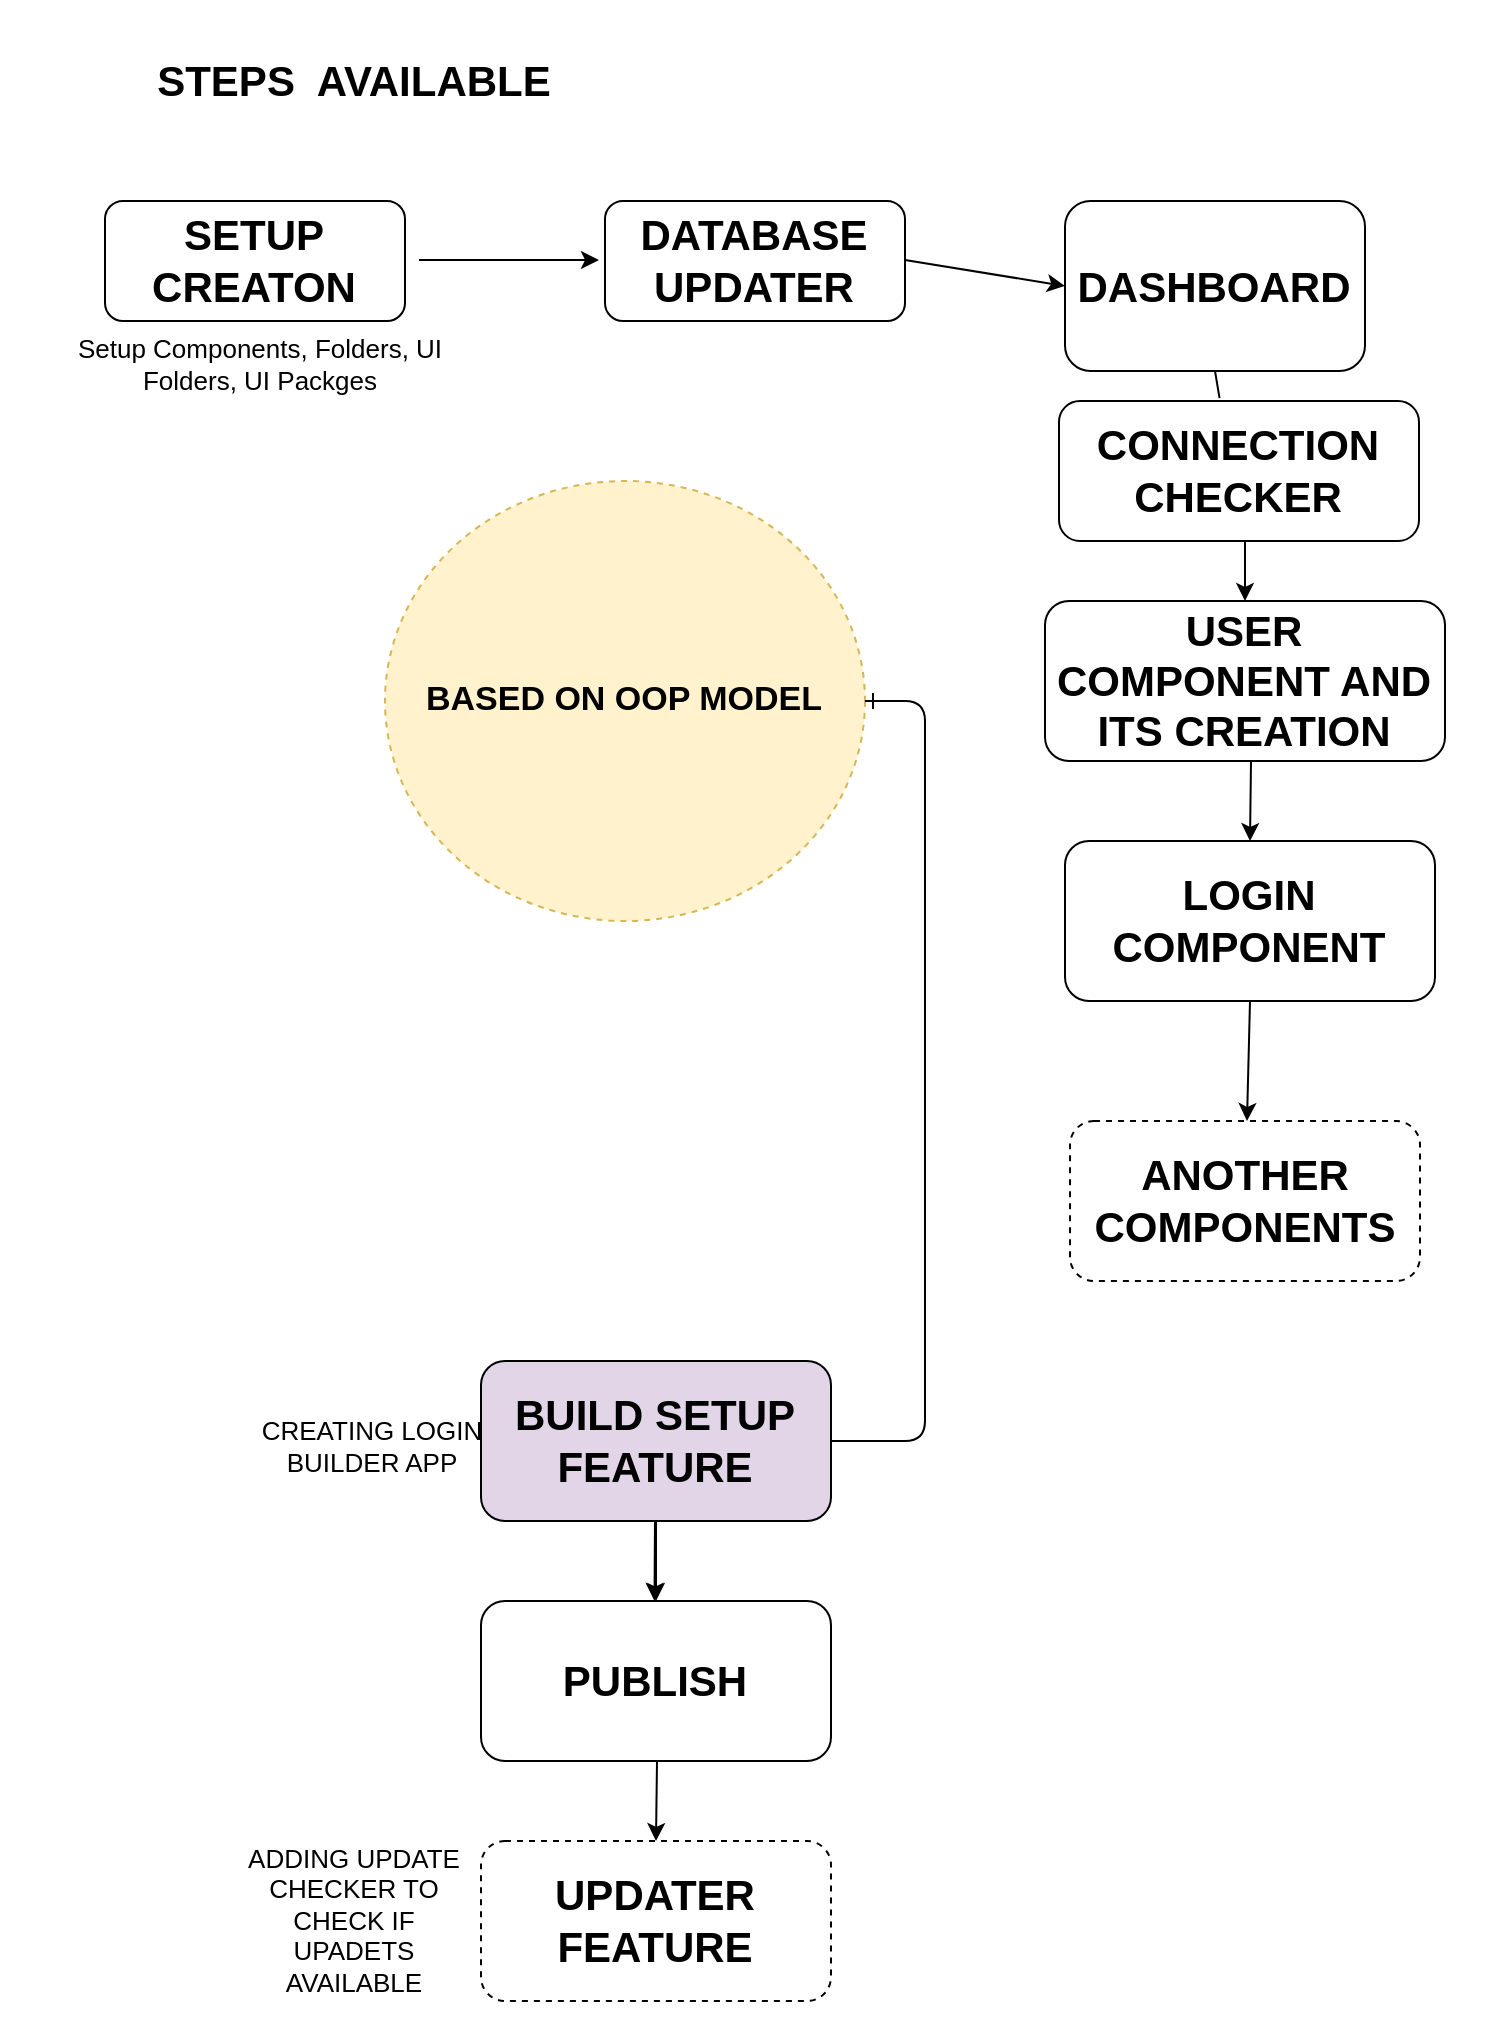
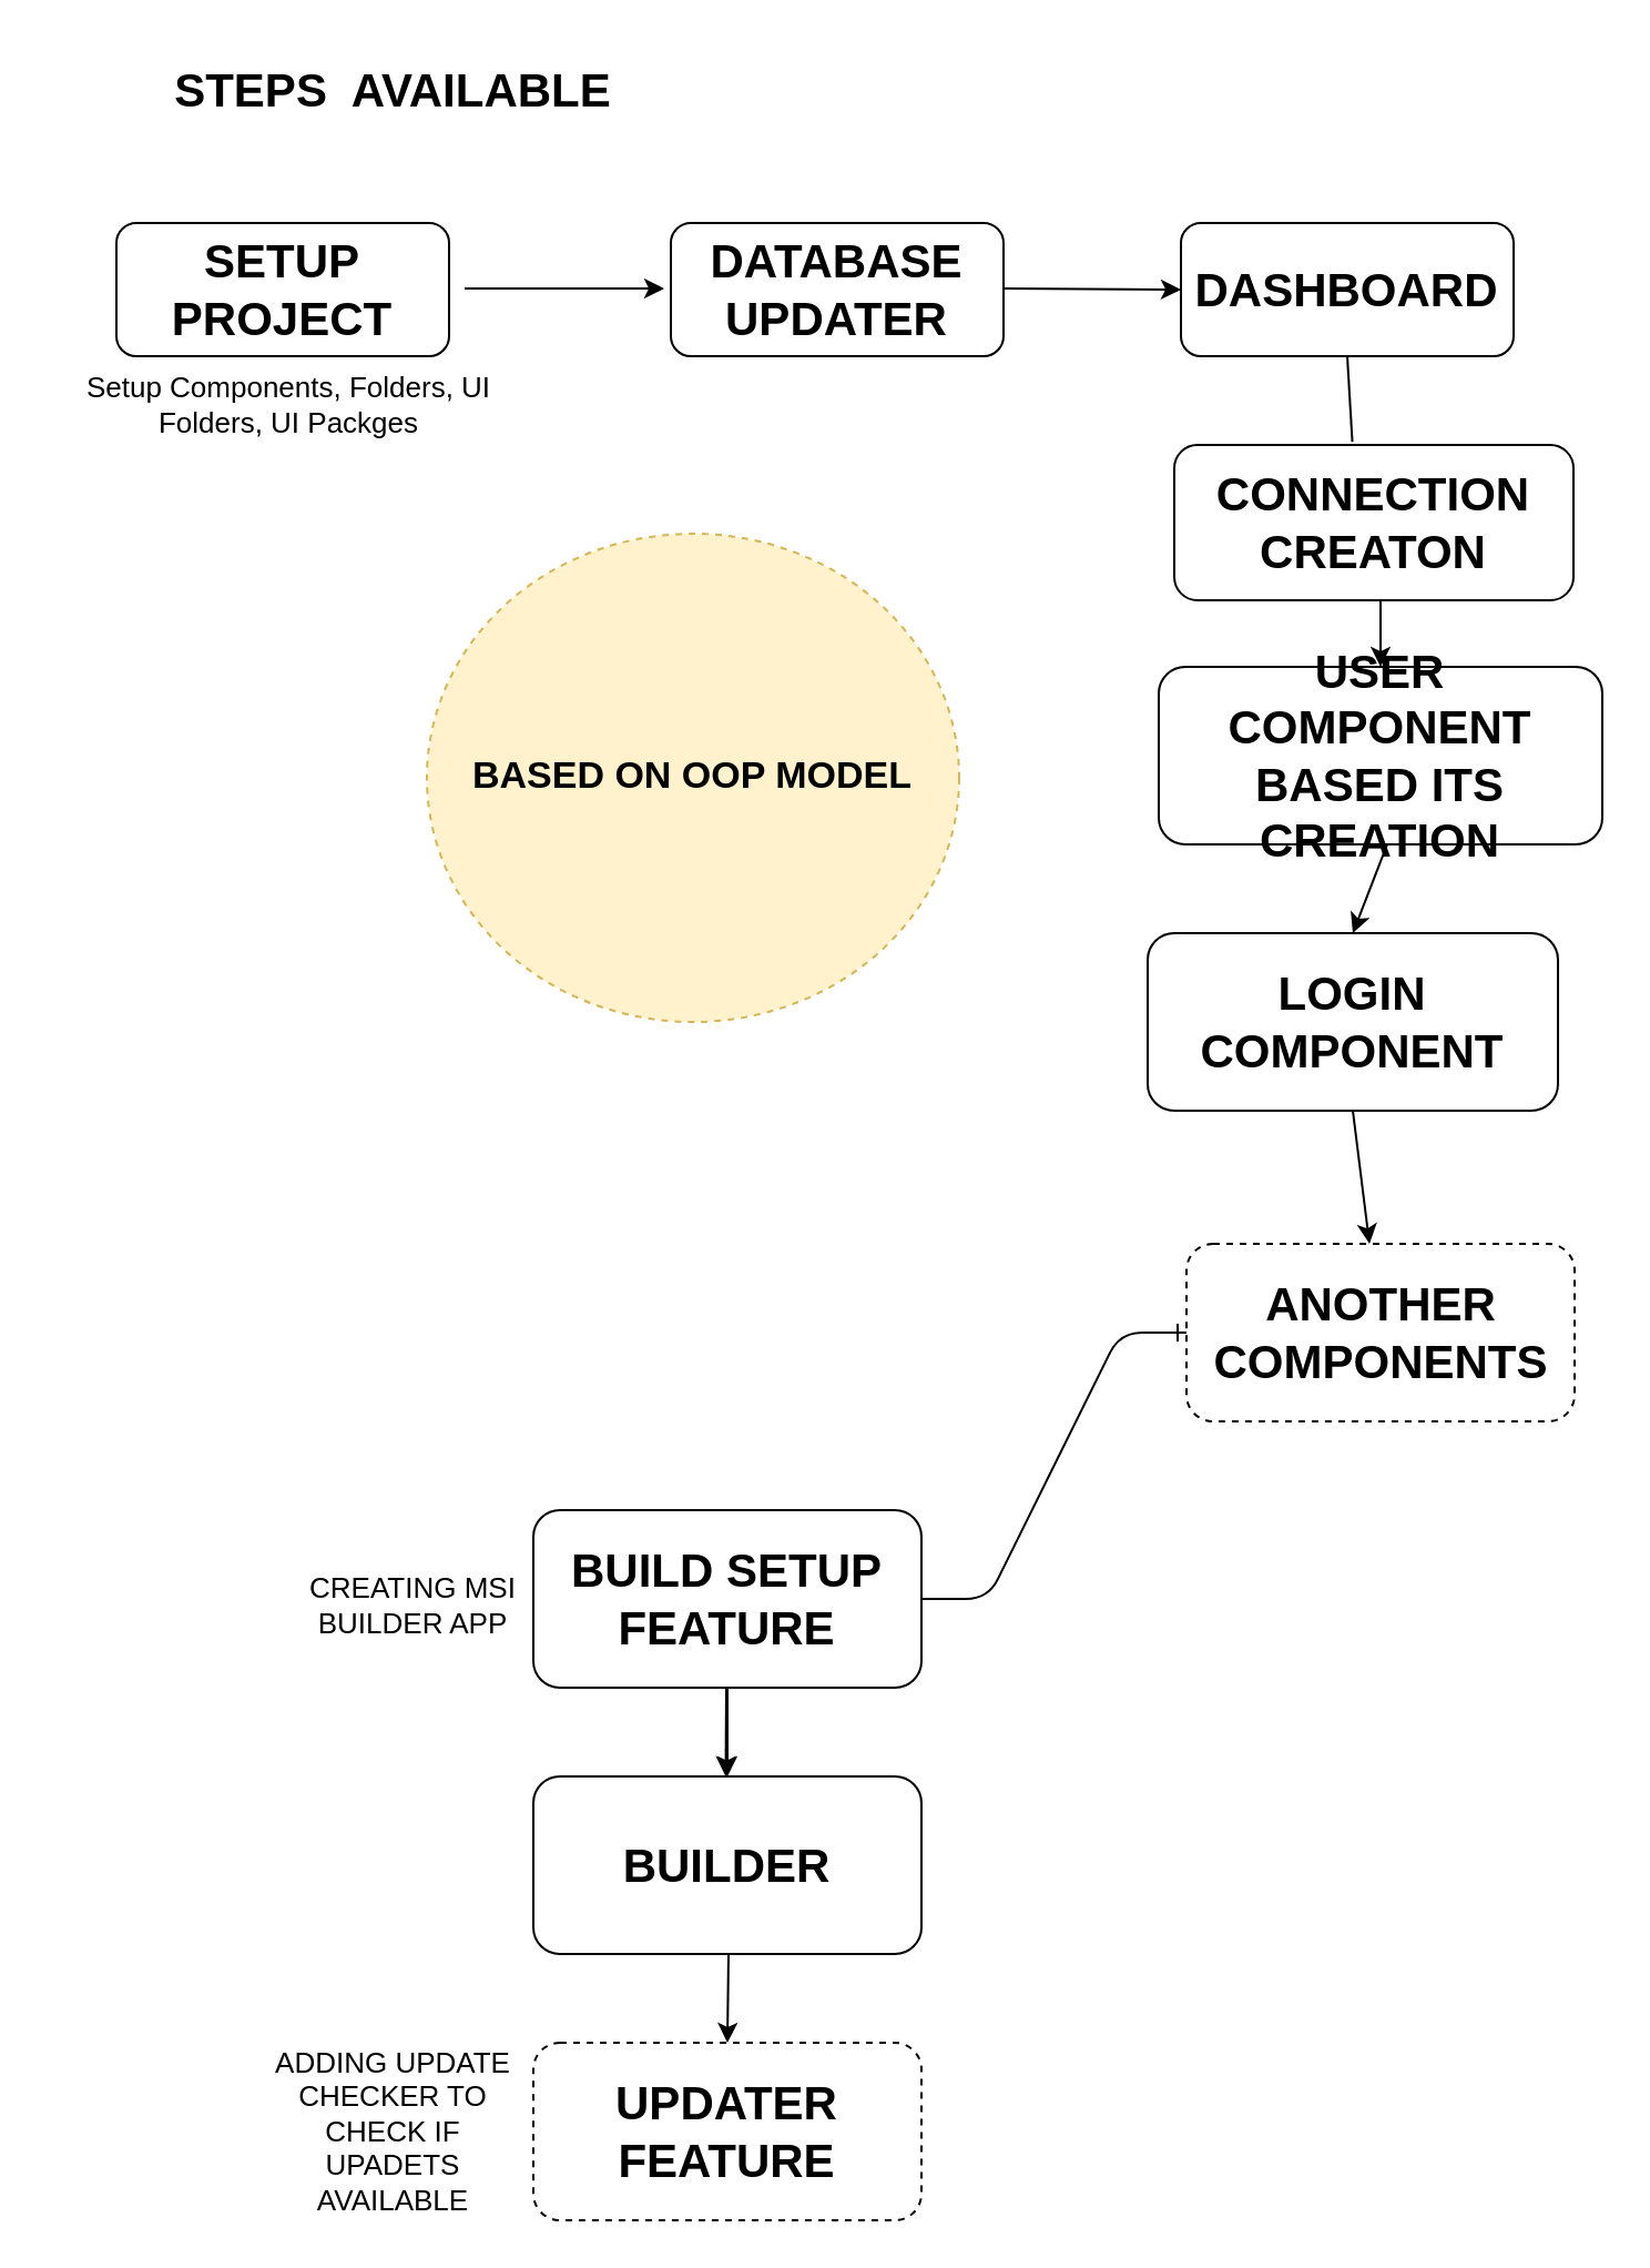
- <mxCell id="3" value="SETUP CREATON" style="rounded=1;whiteSpace=wrap;html=1;fontSize=21;fontStyle=1" vertex="1" parent="1"><mxGeometry x="52" y="100" width="150" height="60" as="geometry" /></mxCell>
+ <mxCell id="3" value="SETUP PROJECT" style="rounded=1;whiteSpace=wrap;html=1;fontSize=21;fontStyle=1" vertex="1" parent="1"><mxGeometry x="52" y="100" width="150" height="60" as="geometry" /></mxCell>
- <mxCell id="5" value="DASHBOARD" style="rounded=1;whiteSpace=wrap;html=1;fontSize=21;fontStyle=1" vertex="1" parent="1"><mxGeometry x="532" y="100" width="150" height="85" as="geometry" /></mxCell>
+ <mxCell id="5" value="DASHBOARD" style="rounded=1;whiteSpace=wrap;html=1;fontSize=21;fontStyle=1" vertex="1" parent="1"><mxGeometry x="532" y="100" width="150" height="60" as="geometry" /></mxCell>
- <mxCell id="7" value="CONNECTION CHECKER" style="rounded=1;whiteSpace=wrap;html=1;fontSize=21;fontStyle=1" vertex="1" parent="1"><mxGeometry x="529" y="200" width="180" height="70" as="geometry" /></mxCell>
+ <mxCell id="7" value="CONNECTION CREATON" style="rounded=1;whiteSpace=wrap;html=1;fontSize=21;fontStyle=1" vertex="1" parent="1"><mxGeometry x="529" y="200" width="180" height="70" as="geometry" /></mxCell>
- <mxCell id="8" value="USER COMPONENT AND ITS CREATION" style="rounded=1;whiteSpace=wrap;html=1;fontSize=21;fontStyle=1" vertex="1" parent="1"><mxGeometry x="522" y="300" width="200" height="80" as="geometry" /></mxCell>
+ <mxCell id="8" value="USER COMPONENT BASED ITS CREATION" style="rounded=1;whiteSpace=wrap;html=1;fontSize=21;fontStyle=1" vertex="1" parent="1"><mxGeometry x="522" y="300" width="200" height="80" as="geometry" /></mxCell>
- <mxCell id="9" value="LOGIN COMPONENT" style="rounded=1;whiteSpace=wrap;html=1;fontSize=21;fontStyle=1" vertex="1" parent="1"><mxGeometry x="532" y="420" width="185" height="80" as="geometry" /></mxCell>
+ <mxCell id="9" value="LOGIN COMPONENT" style="rounded=1;whiteSpace=wrap;html=1;fontSize=21;fontStyle=1" vertex="1" parent="1"><mxGeometry x="517" y="420" width="185" height="80" as="geometry" /></mxCell>
- <mxCell id="24" value="" style="edgeStyle=entityRelationEdgeStyle;fontSize=12;html=1;endArrow=ERone;endFill=1;" edge="1" parent="1" source="13" target="11"><mxGeometry width="100" height="100" relative="1" as="geometry"><mxPoint x="372" y="650" as="sourcePoint" /><mxPoint x="472" y="550" as="targetPoint" /></mxGeometry></mxCell>
+ <mxCell id="24" value="" style="edgeStyle=entityRelationEdgeStyle;fontSize=12;html=1;endArrow=ERone;endFill=1;entryX=0;entryY=0.5;entryDx=0;entryDy=0;" edge="1" parent="1" source="13" target="10"><mxGeometry width="100" height="100" relative="1" as="geometry"><mxPoint x="372" y="650" as="sourcePoint" /><mxPoint x="472" y="550" as="targetPoint" /></mxGeometry></mxCell>
- <mxCell id="13" value="BUILD SETUP FEATURE" style="rounded=1;whiteSpace=wrap;html=1;fontSize=21;fontStyle=1;fillColor=#e1d5e7;" vertex="1" parent="1"><mxGeometry x="240" y="680" width="175" height="80" as="geometry" /></mxCell>
+ <mxCell id="13" value="BUILD SETUP FEATURE" style="rounded=1;whiteSpace=wrap;html=1;fontSize=21;fontStyle=1" vertex="1" parent="1"><mxGeometry x="240" y="680" width="175" height="80" as="geometry" /></mxCell>
- <mxCell id="16" value="CREATING LOGIN BUILDER APP" style="text;html=1;strokeColor=none;fillColor=none;align=center;verticalAlign=middle;whiteSpace=wrap;rounded=0;fontSize=13;" vertex="1" parent="1"><mxGeometry x="126" y="688" width="120" height="70" as="geometry" /></mxCell>
+ <mxCell id="16" value="CREATING MSI BUILDER APP" style="text;html=1;strokeColor=none;fillColor=none;align=center;verticalAlign=middle;whiteSpace=wrap;rounded=0;fontSize=13;" vertex="1" parent="1"><mxGeometry x="126" y="688" width="120" height="70" as="geometry" /></mxCell>
- <mxCell id="14" value="PUBLISH" style="rounded=1;whiteSpace=wrap;html=1;fontSize=21;fontStyle=1" vertex="1" parent="1"><mxGeometry x="240" y="800" width="175" height="80" as="geometry" /></mxCell>
+ <mxCell id="14" value="BUILDER" style="rounded=1;whiteSpace=wrap;html=1;fontSize=21;fontStyle=1" vertex="1" parent="1"><mxGeometry x="240" y="800" width="175" height="80" as="geometry" /></mxCell>
